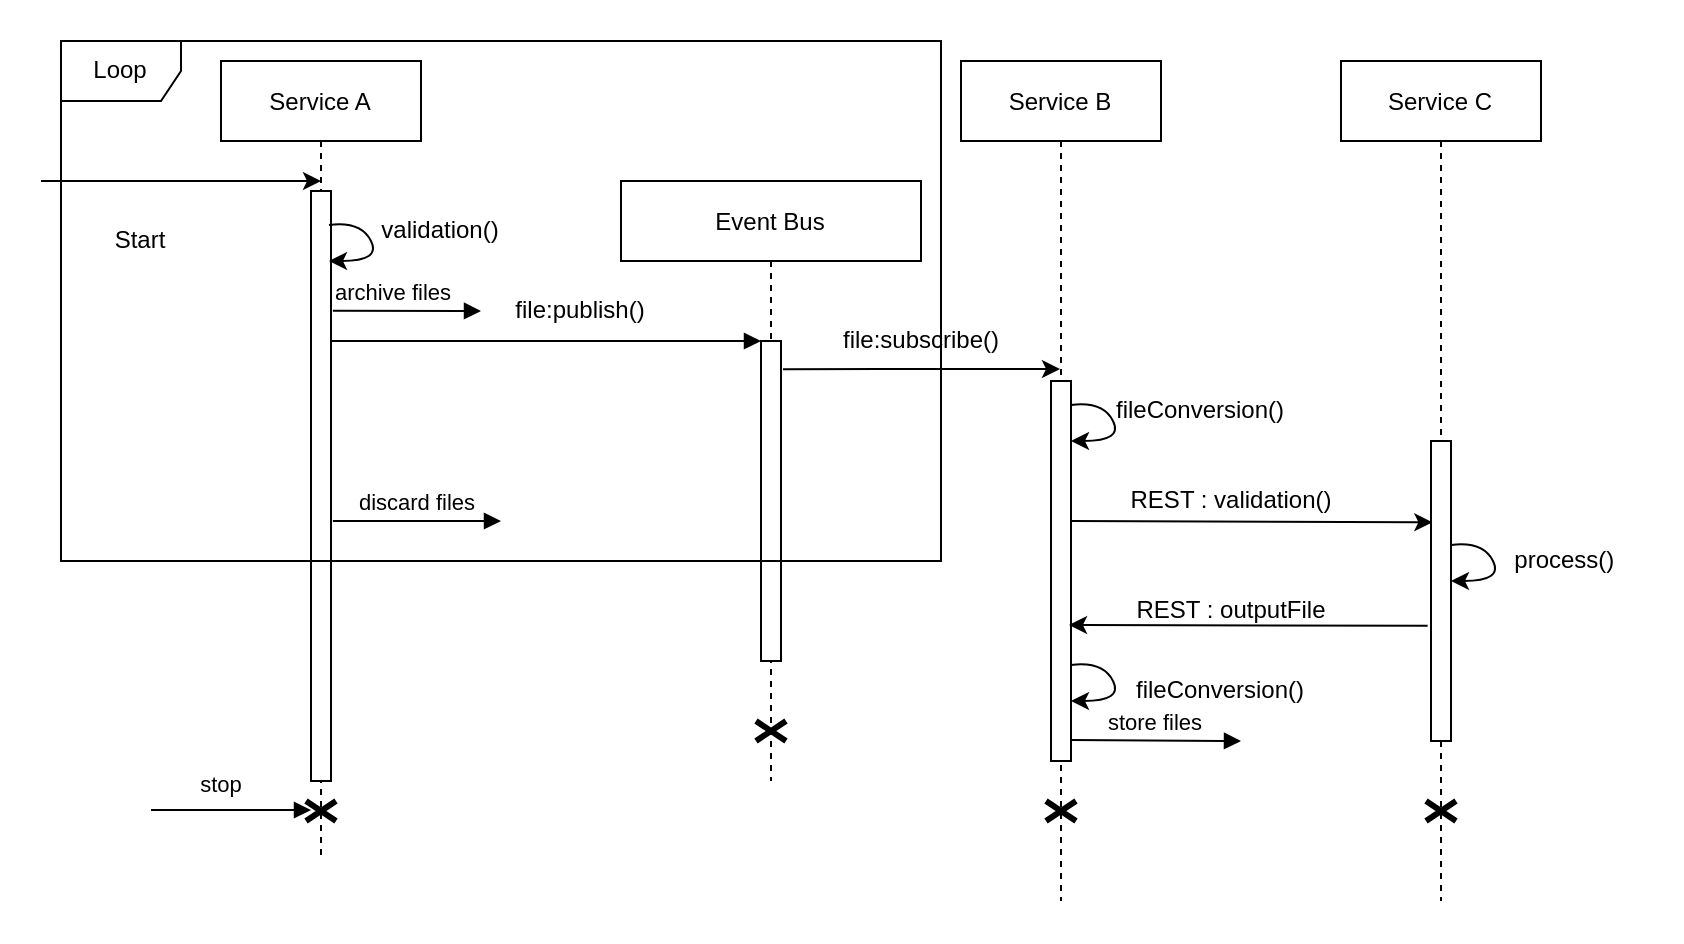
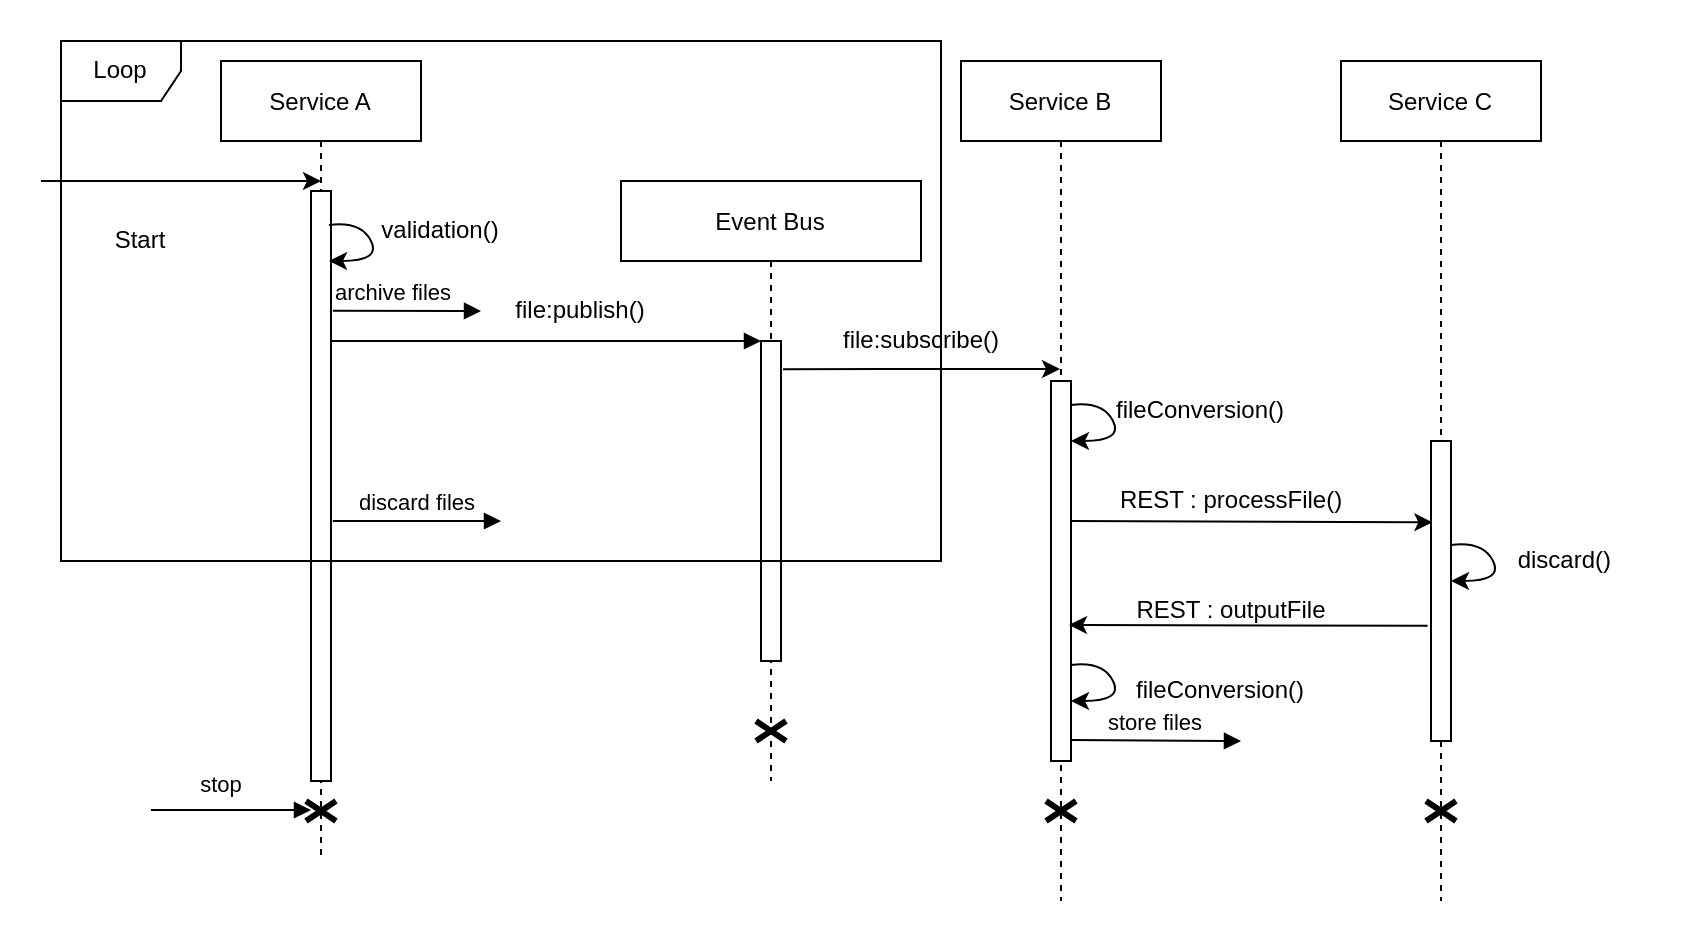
- <mxCell id="26" value="REST : validation()" style="text;html=1;align=center;verticalAlign=middle;resizable=0;points=[];autosize=1;strokeColor=none;fillColor=none;" parent="1" vertex="1"><mxGeometry x="550" y="235" width="130" height="30" as="geometry" /></mxCell>
+ <mxCell id="26" value="REST : processFile()" style="text;html=1;align=center;verticalAlign=middle;resizable=0;points=[];autosize=1;strokeColor=none;fillColor=none;" parent="1" vertex="1"><mxGeometry x="550" y="235" width="130" height="30" as="geometry" /></mxCell>
- <mxCell id="28" value="&amp;nbsp; &amp;nbsp; &amp;nbsp; &amp;nbsp;process()" style="text;html=1;align=center;verticalAlign=middle;resizable=0;points=[];autosize=1;strokeColor=none;fillColor=none;" parent="1" vertex="1"><mxGeometry x="720" y="265" width="100" height="30" as="geometry" /></mxCell>
+ <mxCell id="28" value="&amp;nbsp; &amp;nbsp; &amp;nbsp; &amp;nbsp;discard()" style="text;html=1;align=center;verticalAlign=middle;resizable=0;points=[];autosize=1;strokeColor=none;fillColor=none;" parent="1" vertex="1"><mxGeometry x="720" y="265" width="100" height="30" as="geometry" /></mxCell>
